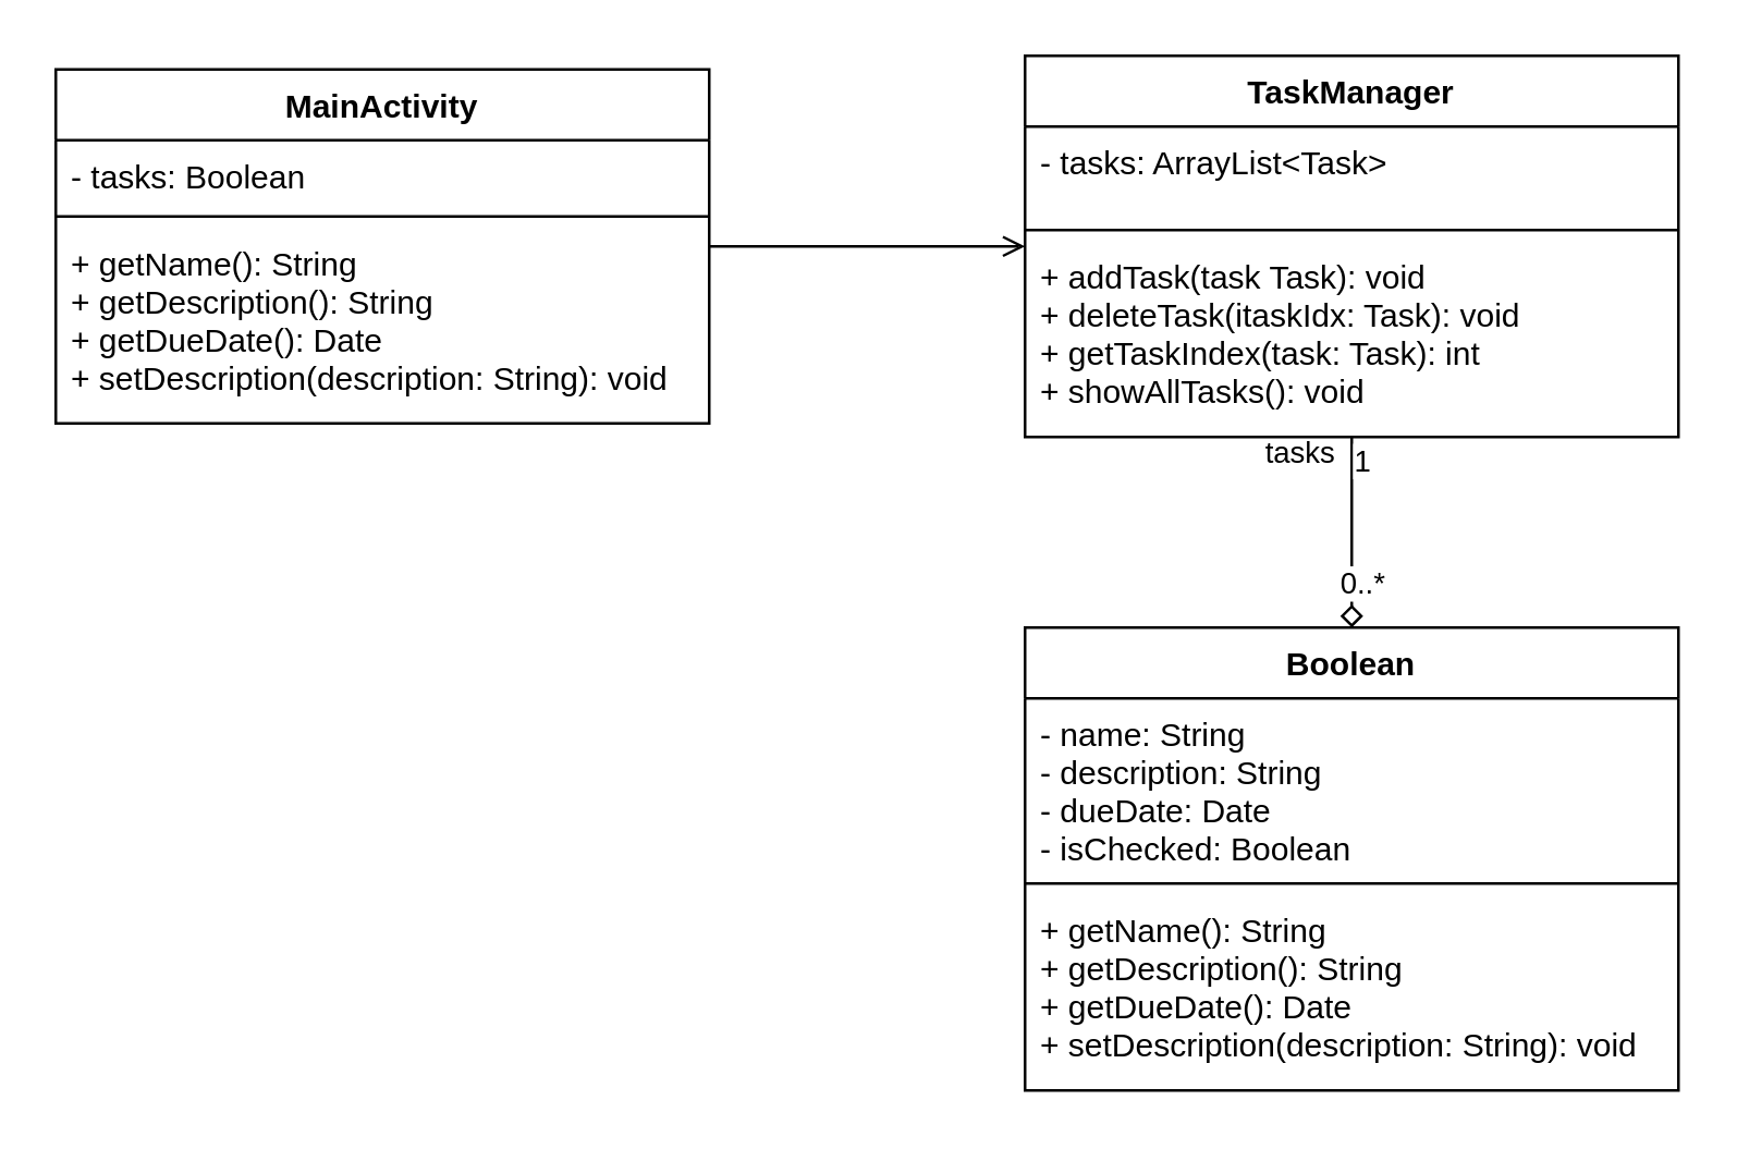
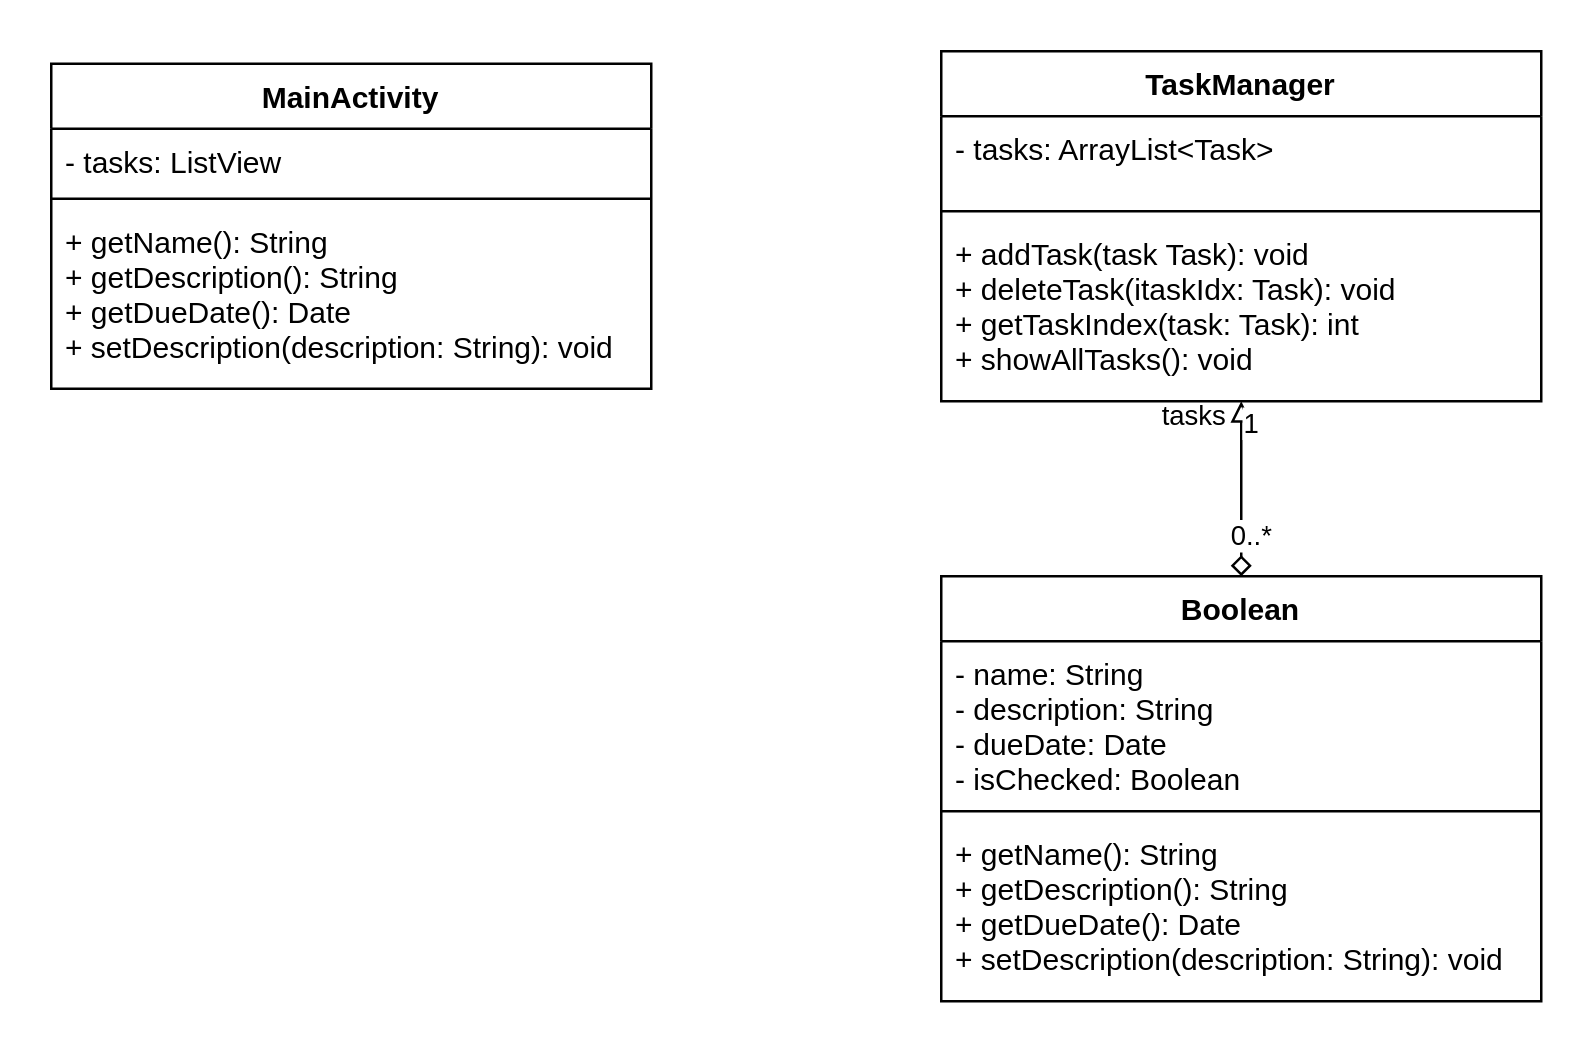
- <mxCell id="12" value="- tasks: Boolean&#10;" style="text;strokeColor=none;fillColor=none;align=left;verticalAlign=top;spacingLeft=4;spacingRight=4;overflow=hidden;rotatable=0;points=[[0,0.5],[1,0.5]];portConstraint=eastwest;" vertex="1" parent="11"><mxGeometry y="26" width="240" height="24" as="geometry" /></mxCell>
+ <mxCell id="12" value="- tasks: ListView&#10;" style="text;strokeColor=none;fillColor=none;align=left;verticalAlign=top;spacingLeft=4;spacingRight=4;overflow=hidden;rotatable=0;points=[[0,0.5],[1,0.5]];portConstraint=eastwest;" vertex="1" parent="11"><mxGeometry y="26" width="240" height="24" as="geometry" /></mxCell>
- <mxCell id="10" style="edgeStyle=orthogonalEdgeStyle;rounded=0;orthogonalLoop=1;jettySize=auto;html=1;startArrow=none;startFill=0;endArrow=open;endFill=0;" edge="1" parent="1" source="11" target="15"><mxGeometry relative="1" as="geometry" /></mxCell>
- <mxCell id="2" style="rounded=0;orthogonalLoop=1;jettySize=auto;html=1;startArrow=diamond;startFill=0;endArrow=none;endFill=0;" edge="1" parent="1" source="6" target="15"><mxGeometry relative="1" as="geometry" /></mxCell>
+ <mxCell id="2" style="rounded=0;orthogonalLoop=1;jettySize=auto;html=1;startArrow=diamond;startFill=0;endArrow=block;endFill=0;" edge="1" parent="1" source="6" target="15"><mxGeometry relative="1" as="geometry" /></mxCell>
